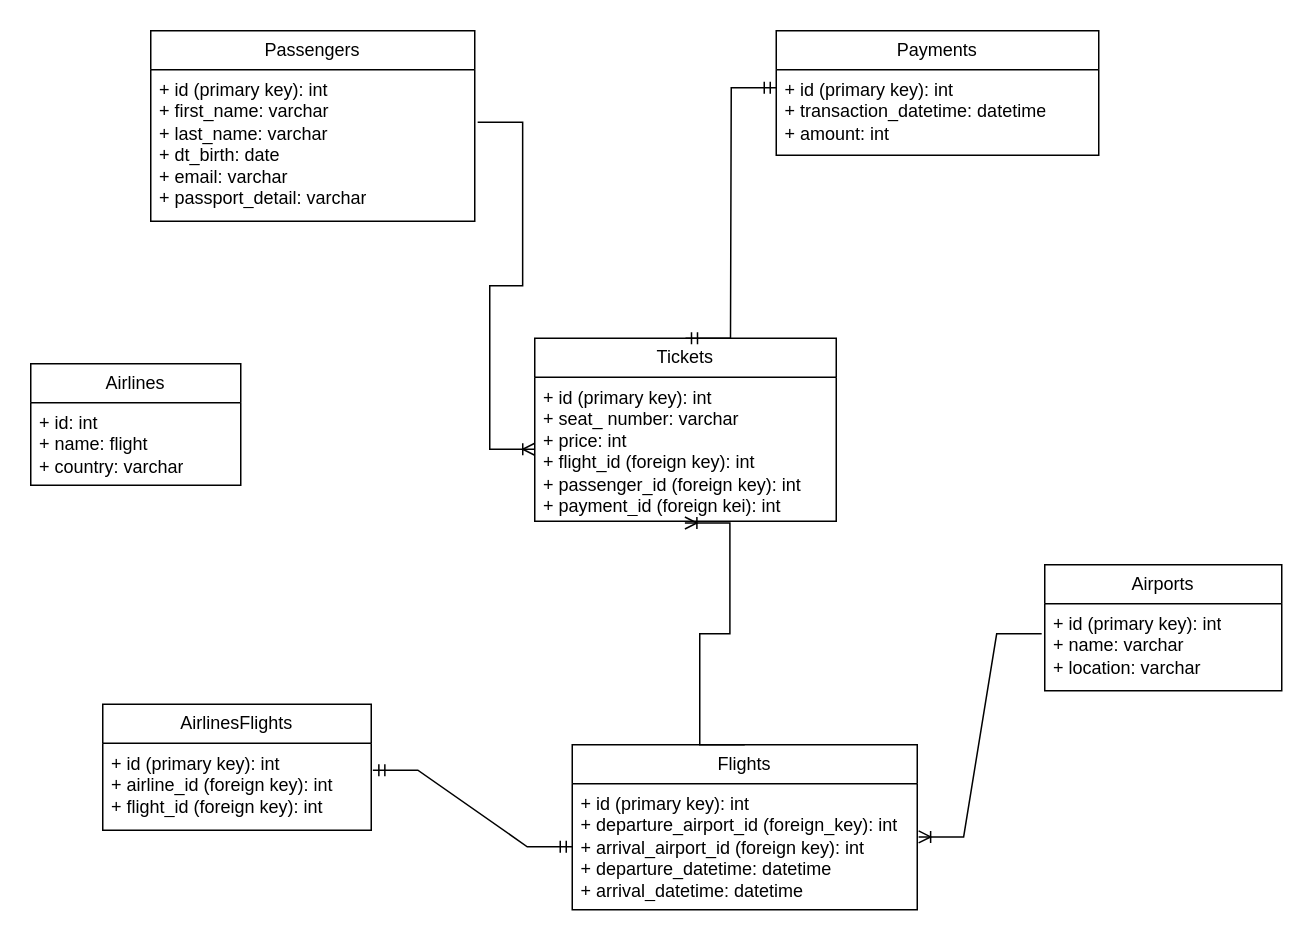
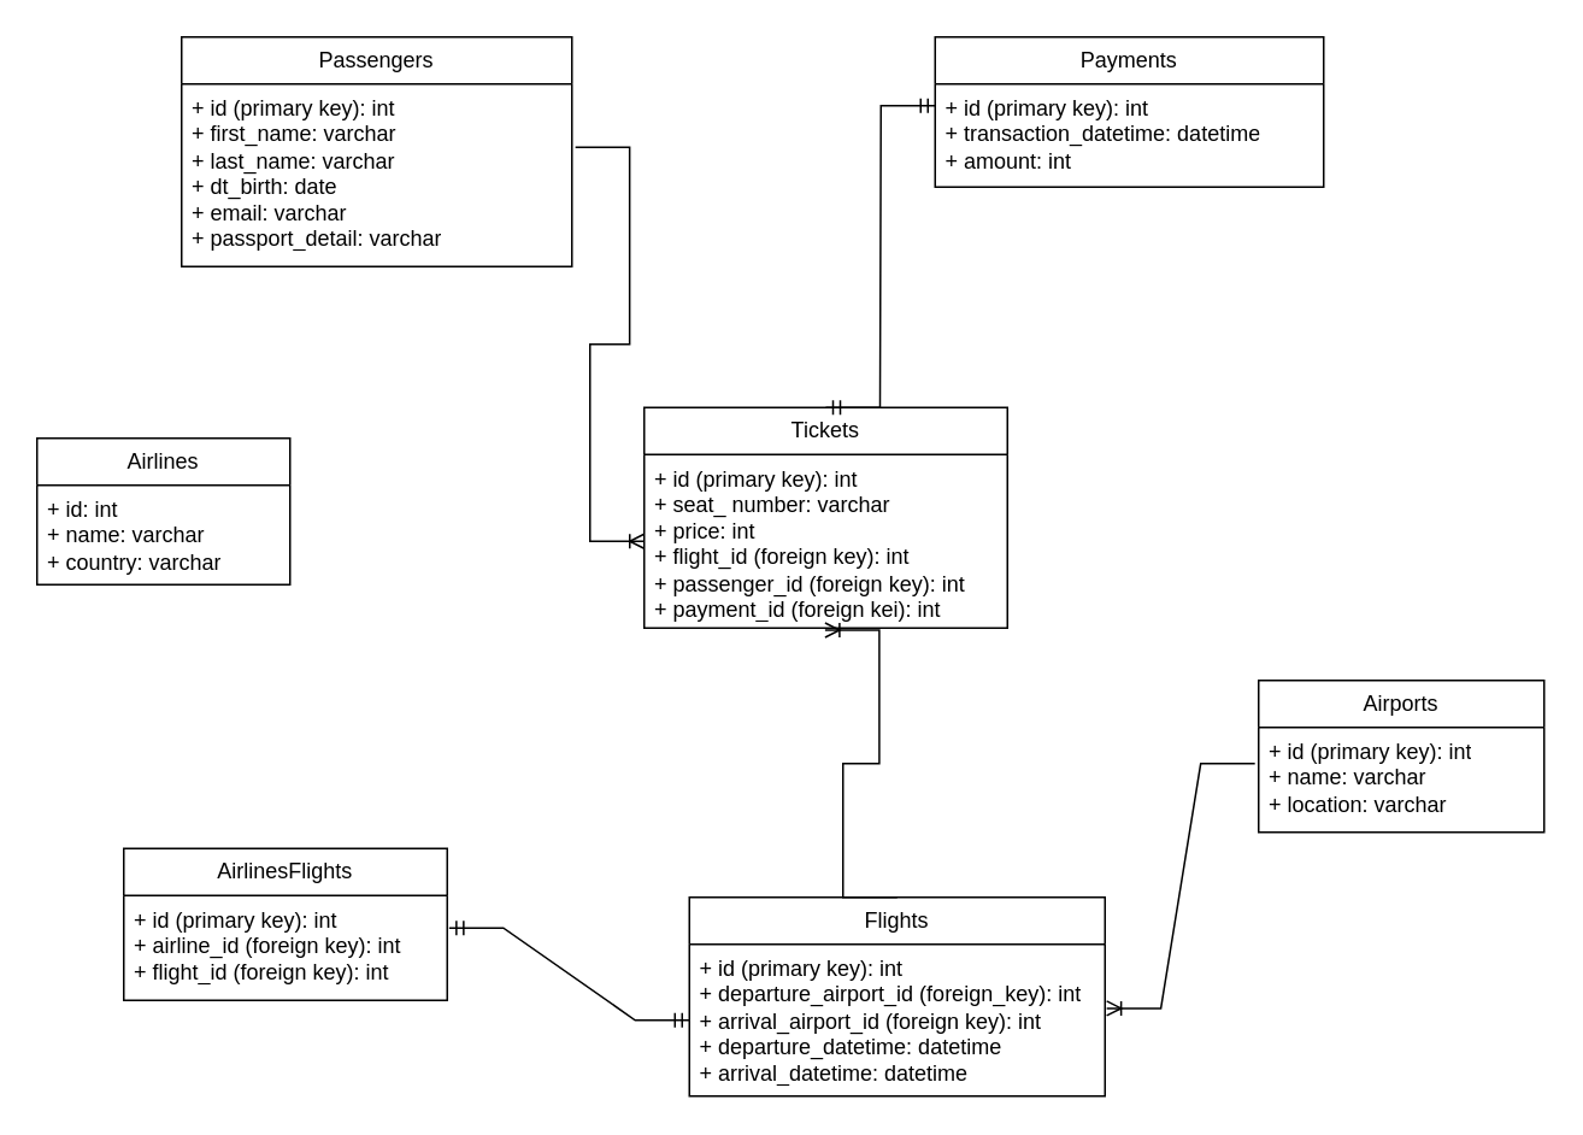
- <mxCell id="5" value="+ id: int&lt;br&gt;+ name: flight&lt;br&gt;+ country: varchar" style="text;strokeColor=none;fillColor=none;align=left;verticalAlign=top;spacingLeft=4;spacingRight=4;overflow=hidden;rotatable=0;points=[[0,0.5],[1,0.5]];portConstraint=eastwest;whiteSpace=wrap;html=1;" vertex="1" parent="4"><mxGeometry y="26" width="140" height="55" as="geometry" /></mxCell>
+ <mxCell id="5" value="+ id: int&lt;br&gt;+ name: varchar&lt;br&gt;+ country: varchar" style="text;strokeColor=none;fillColor=none;align=left;verticalAlign=top;spacingLeft=4;spacingRight=4;overflow=hidden;rotatable=0;points=[[0,0.5],[1,0.5]];portConstraint=eastwest;whiteSpace=wrap;html=1;" vertex="1" parent="4"><mxGeometry y="26" width="140" height="55" as="geometry" /></mxCell>
